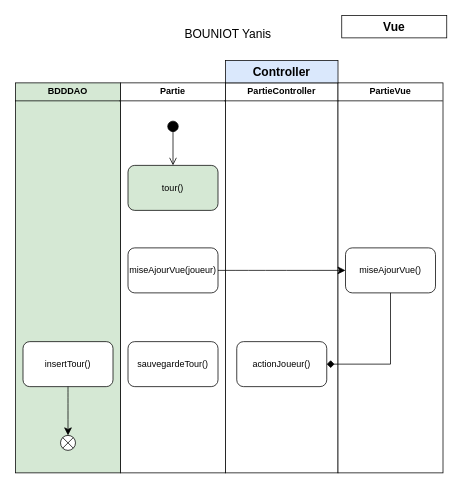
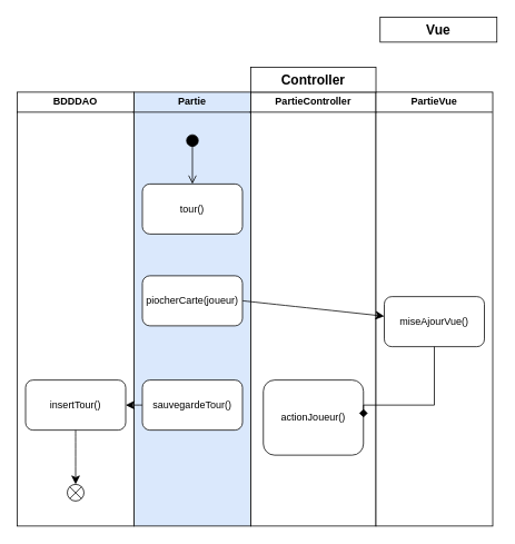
- <mxCell id="20" value="BOUNIOT Yanis" style="text;html=1;align=center;verticalAlign=middle;whiteSpace=wrap;rounded=0;fontSize=16;" vertex="1" parent="1"><mxGeometry x="230" y="30" width="147" height="30" as="geometry" /></mxCell>
- <mxCell id="18" value="&lt;span style=&quot;font-size: 16px;&quot;&gt;&lt;b&gt;Controller&lt;/b&gt;&lt;/span&gt;" style="rounded=0;whiteSpace=wrap;html=1;fillColor=#dae8fc;" vertex="1" parent="1"><mxGeometry x="300" y="80" width="150" height="30" as="geometry" /></mxCell>
+ <mxCell id="18" value="&lt;span style=&quot;font-size: 16px;&quot;&gt;&lt;b&gt;Controller&lt;/b&gt;&lt;/span&gt;" style="rounded=0;whiteSpace=wrap;html=1;" vertex="1" parent="1"><mxGeometry x="300" y="80" width="150" height="30" as="geometry" /></mxCell>
- <mxCell id="2" value="&lt;p style=&quot;margin:0px;margin-top:4px;text-align:center;&quot;&gt;&lt;b&gt;Partie&lt;/b&gt;&lt;/p&gt;&lt;hr size=&quot;1&quot; style=&quot;border-style:solid;&quot;&gt;&lt;div style=&quot;height:2px;&quot;&gt;&lt;/div&gt;" style="verticalAlign=top;align=left;overflow=fill;html=1;whiteSpace=wrap;" vertex="1" parent="1"><mxGeometry x="160" y="110" width="140" height="520" as="geometry" /></mxCell>
+ <mxCell id="2" value="&lt;p style=&quot;margin:0px;margin-top:4px;text-align:center;&quot;&gt;&lt;b&gt;Partie&lt;/b&gt;&lt;/p&gt;&lt;hr size=&quot;1&quot; style=&quot;border-style:solid;&quot;&gt;&lt;div style=&quot;height:2px;&quot;&gt;&lt;/div&gt;" style="verticalAlign=top;align=left;overflow=fill;html=1;whiteSpace=wrap;fillColor=#dae8fc;" vertex="1" parent="1"><mxGeometry x="160" y="110" width="140" height="520" as="geometry" /></mxCell>
- <mxCell id="4" value="tour()" style="rounded=1;whiteSpace=wrap;html=1;fillColor=#d5e8d4;" vertex="1" parent="1"><mxGeometry x="170" y="220" width="120" height="60" as="geometry" /></mxCell>
+ <mxCell id="4" value="tour()" style="rounded=1;whiteSpace=wrap;html=1;" vertex="1" parent="1"><mxGeometry x="170" y="220" width="120" height="60" as="geometry" /></mxCell>
- <mxCell id="5" value="miseAjourVue(joueur)" style="rounded=1;whiteSpace=wrap;html=1;" vertex="1" parent="1"><mxGeometry x="170" y="330" width="120" height="60" as="geometry" /></mxCell>
+ <mxCell id="5" value="piocherCarte(joueur)" style="rounded=1;whiteSpace=wrap;html=1;" vertex="1" parent="1"><mxGeometry x="170" y="330" width="120" height="60" as="geometry" /></mxCell>
- <mxCell id="9" value="miseAjourVue()" style="rounded=1;whiteSpace=wrap;html=1;" vertex="1" parent="1"><mxGeometry x="460" y="330" width="120" height="60" as="geometry" /></mxCell>
+ <mxCell id="9" value="miseAjourVue()" style="rounded=1;whiteSpace=wrap;html=1;" vertex="1" parent="1"><mxGeometry x="460" y="355" width="120" height="60" as="geometry" /></mxCell>
- <mxCell id="6" value="&lt;p style=&quot;margin:0px;margin-top:4px;text-align:center;&quot;&gt;&lt;b&gt;BDDDAO&lt;/b&gt;&lt;/p&gt;&lt;hr size=&quot;1&quot; style=&quot;border-style:solid;&quot;&gt;&lt;div style=&quot;height:2px;&quot;&gt;&lt;/div&gt;" style="verticalAlign=top;align=left;overflow=fill;html=1;whiteSpace=wrap;fillColor=#d5e8d4;" vertex="1" parent="1"><mxGeometry x="20" y="110" width="140" height="520" as="geometry" /></mxCell>
+ <mxCell id="6" value="&lt;p style=&quot;margin:0px;margin-top:4px;text-align:center;&quot;&gt;&lt;b&gt;BDDDAO&lt;/b&gt;&lt;/p&gt;&lt;hr size=&quot;1&quot; style=&quot;border-style:solid;&quot;&gt;&lt;div style=&quot;height:2px;&quot;&gt;&lt;/div&gt;" style="verticalAlign=top;align=left;overflow=fill;html=1;whiteSpace=wrap;" vertex="1" parent="1"><mxGeometry x="20" y="110" width="140" height="520" as="geometry" /></mxCell>
+ <mxCell id="15" value="" style="endArrow=classic;html=1;rounded=0;fontSize=12;startSize=8;endSize=8;curved=1;entryX=1;entryY=0.5;entryDx=0;entryDy=0;exitX=0;exitY=0.5;exitDx=0;exitDy=0;" edge="1" parent="1" source="13" target="14"><mxGeometry width="50" height="50" relative="1" as="geometry"><mxPoint x="330" y="510" as="sourcePoint" /><mxPoint x="380" y="460" as="targetPoint" /></mxGeometry></mxCell>
- <mxCell id="11" value="actionJoueur()" style="rounded=1;whiteSpace=wrap;html=1;" vertex="1" parent="1"><mxGeometry x="315" y="455" width="120" height="60" as="geometry" /></mxCell>
+ <mxCell id="11" value="actionJoueur()" style="rounded=1;whiteSpace=wrap;html=1;" vertex="1" parent="1"><mxGeometry x="315" y="455" width="120" height="90" as="geometry" /></mxCell>
